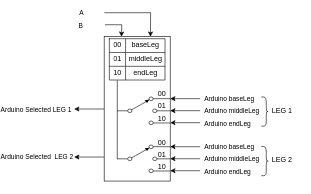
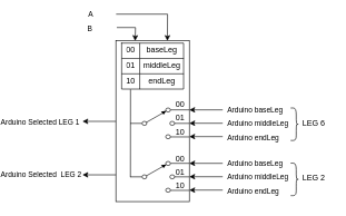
- <mxCell id="26" value="LEG 1" style="text;html=1;align=center;verticalAlign=middle;resizable=0;points=[];autosize=1;strokeColor=none;fillColor=none;" vertex="1" parent="1"><mxGeometry x="339.53" y="170.221" width="53.149" height="27.559" as="geometry" /></mxCell>
+ <mxCell id="26" value="LEG 6" style="text;html=1;align=center;verticalAlign=middle;resizable=0;points=[];autosize=1;strokeColor=none;fillColor=none;" vertex="1" parent="1"><mxGeometry x="339.53" y="170.221" width="53.149" height="27.559" as="geometry" /></mxCell>
